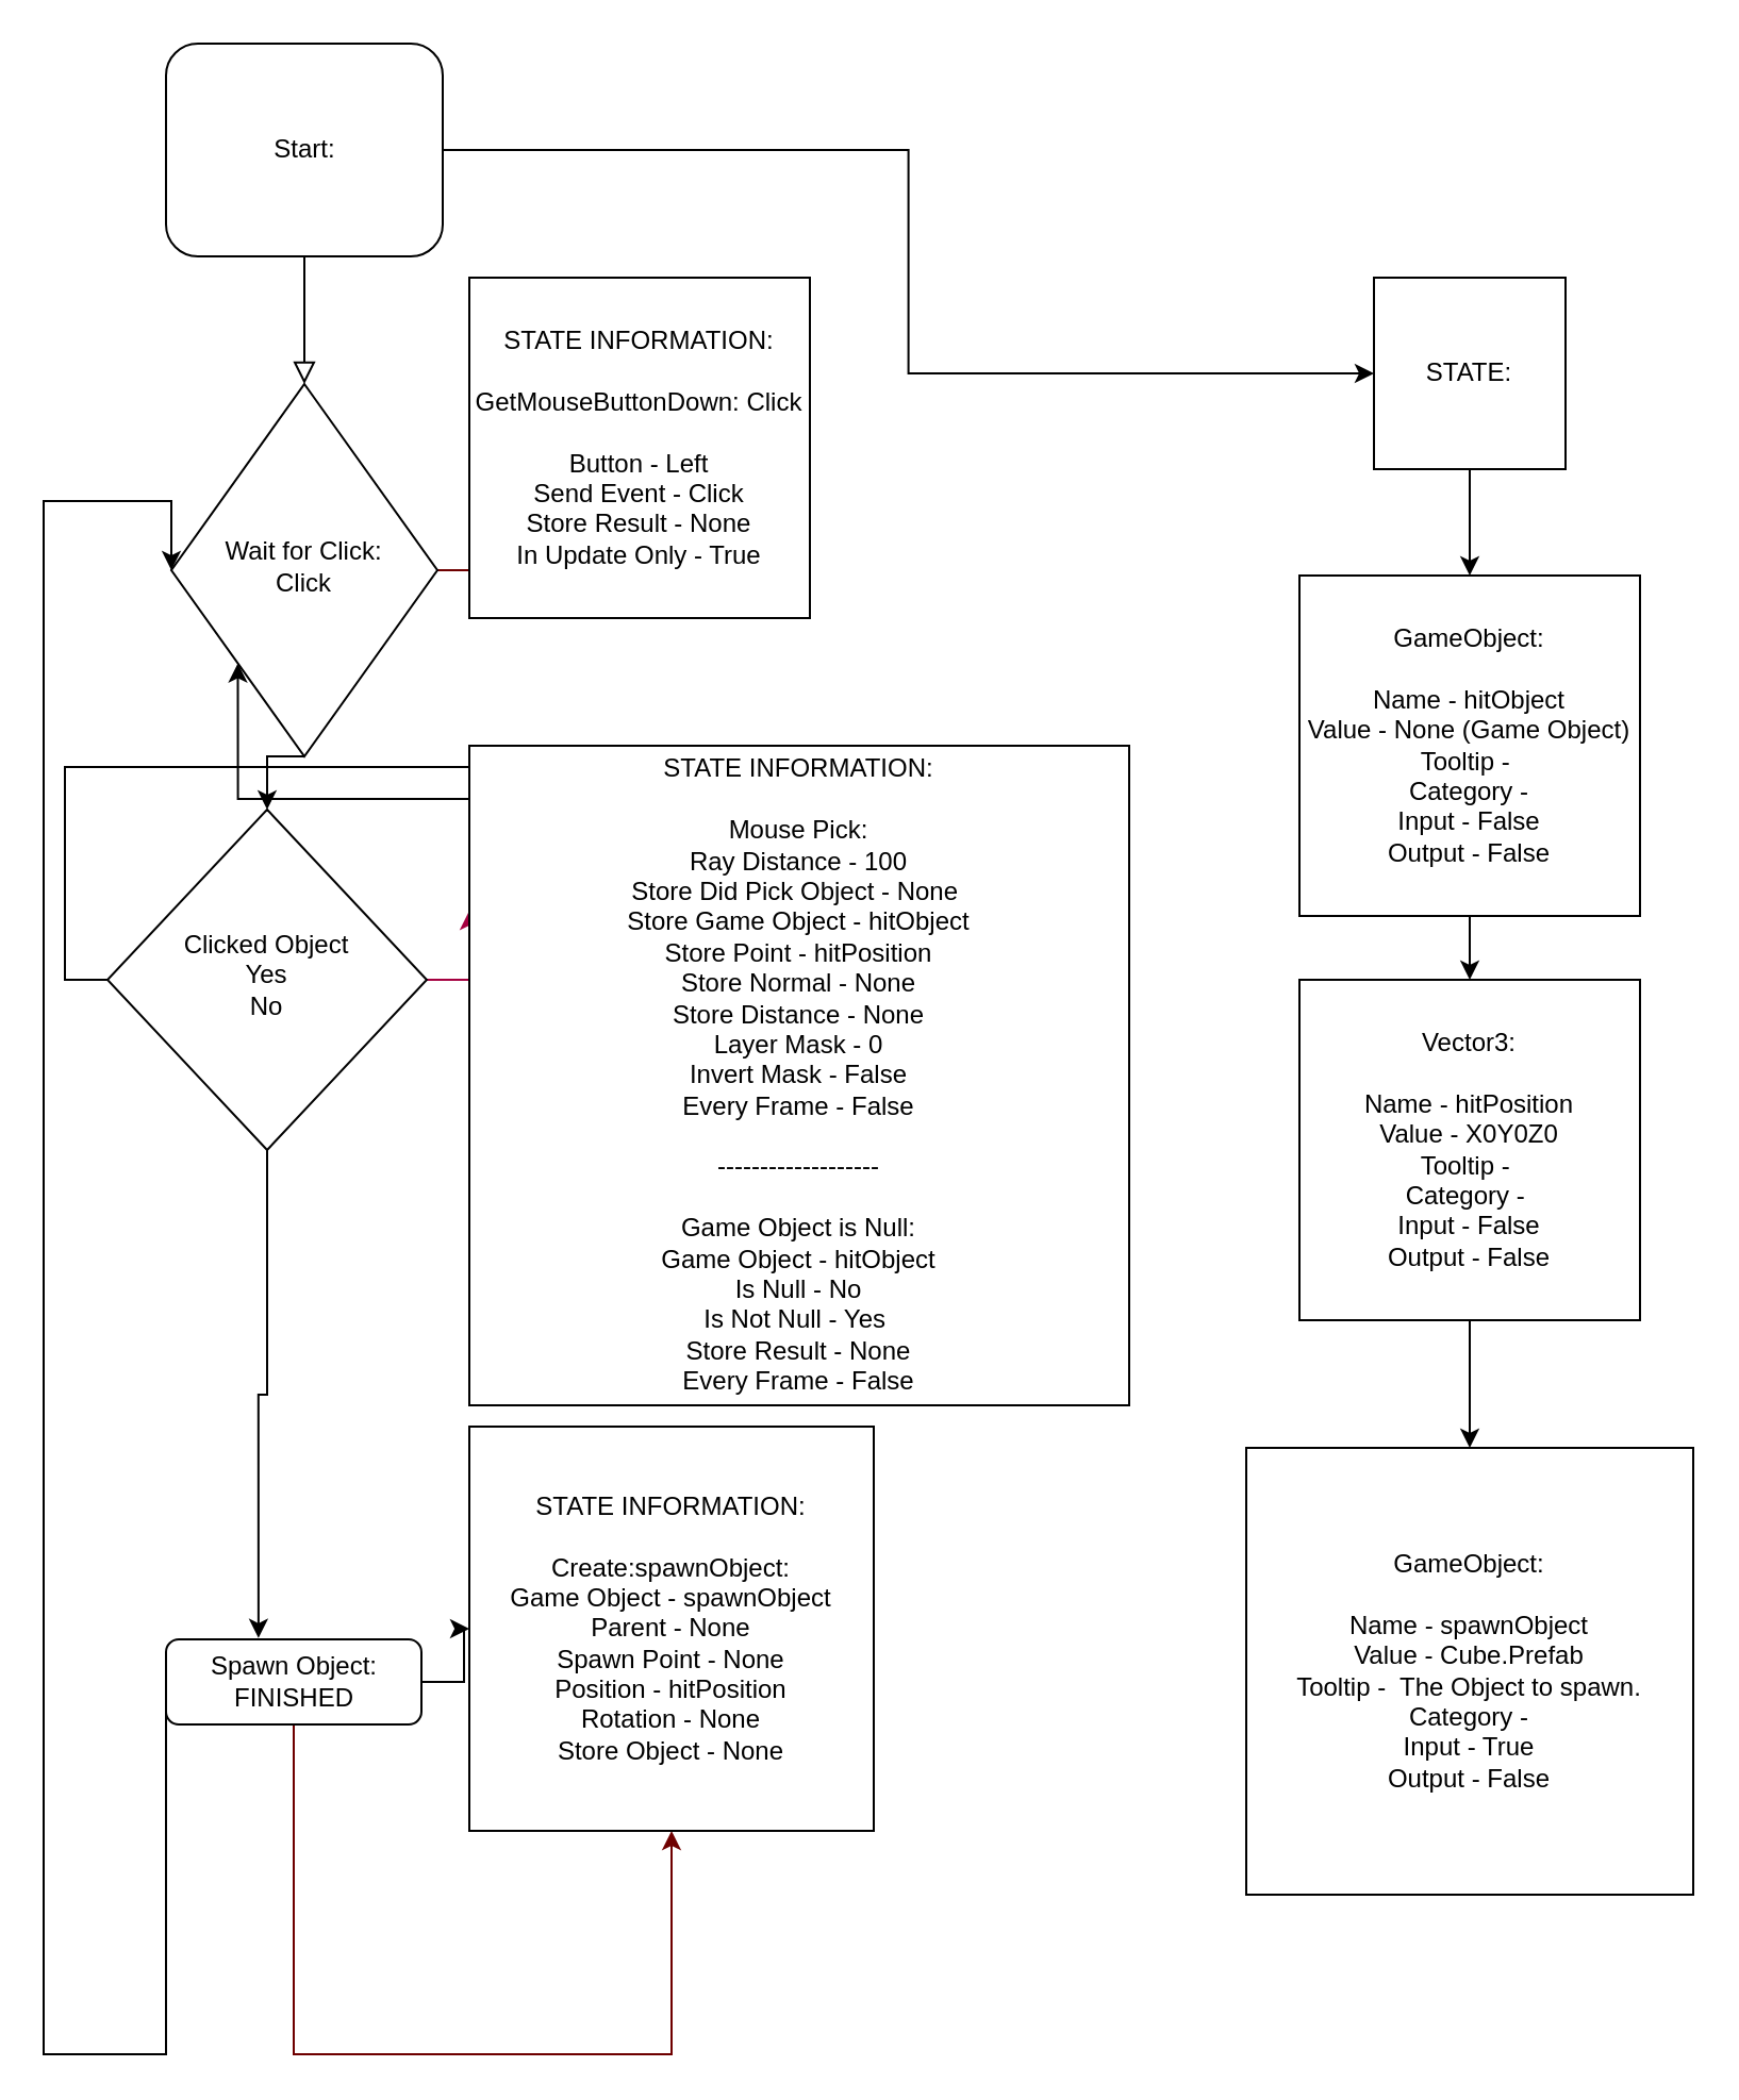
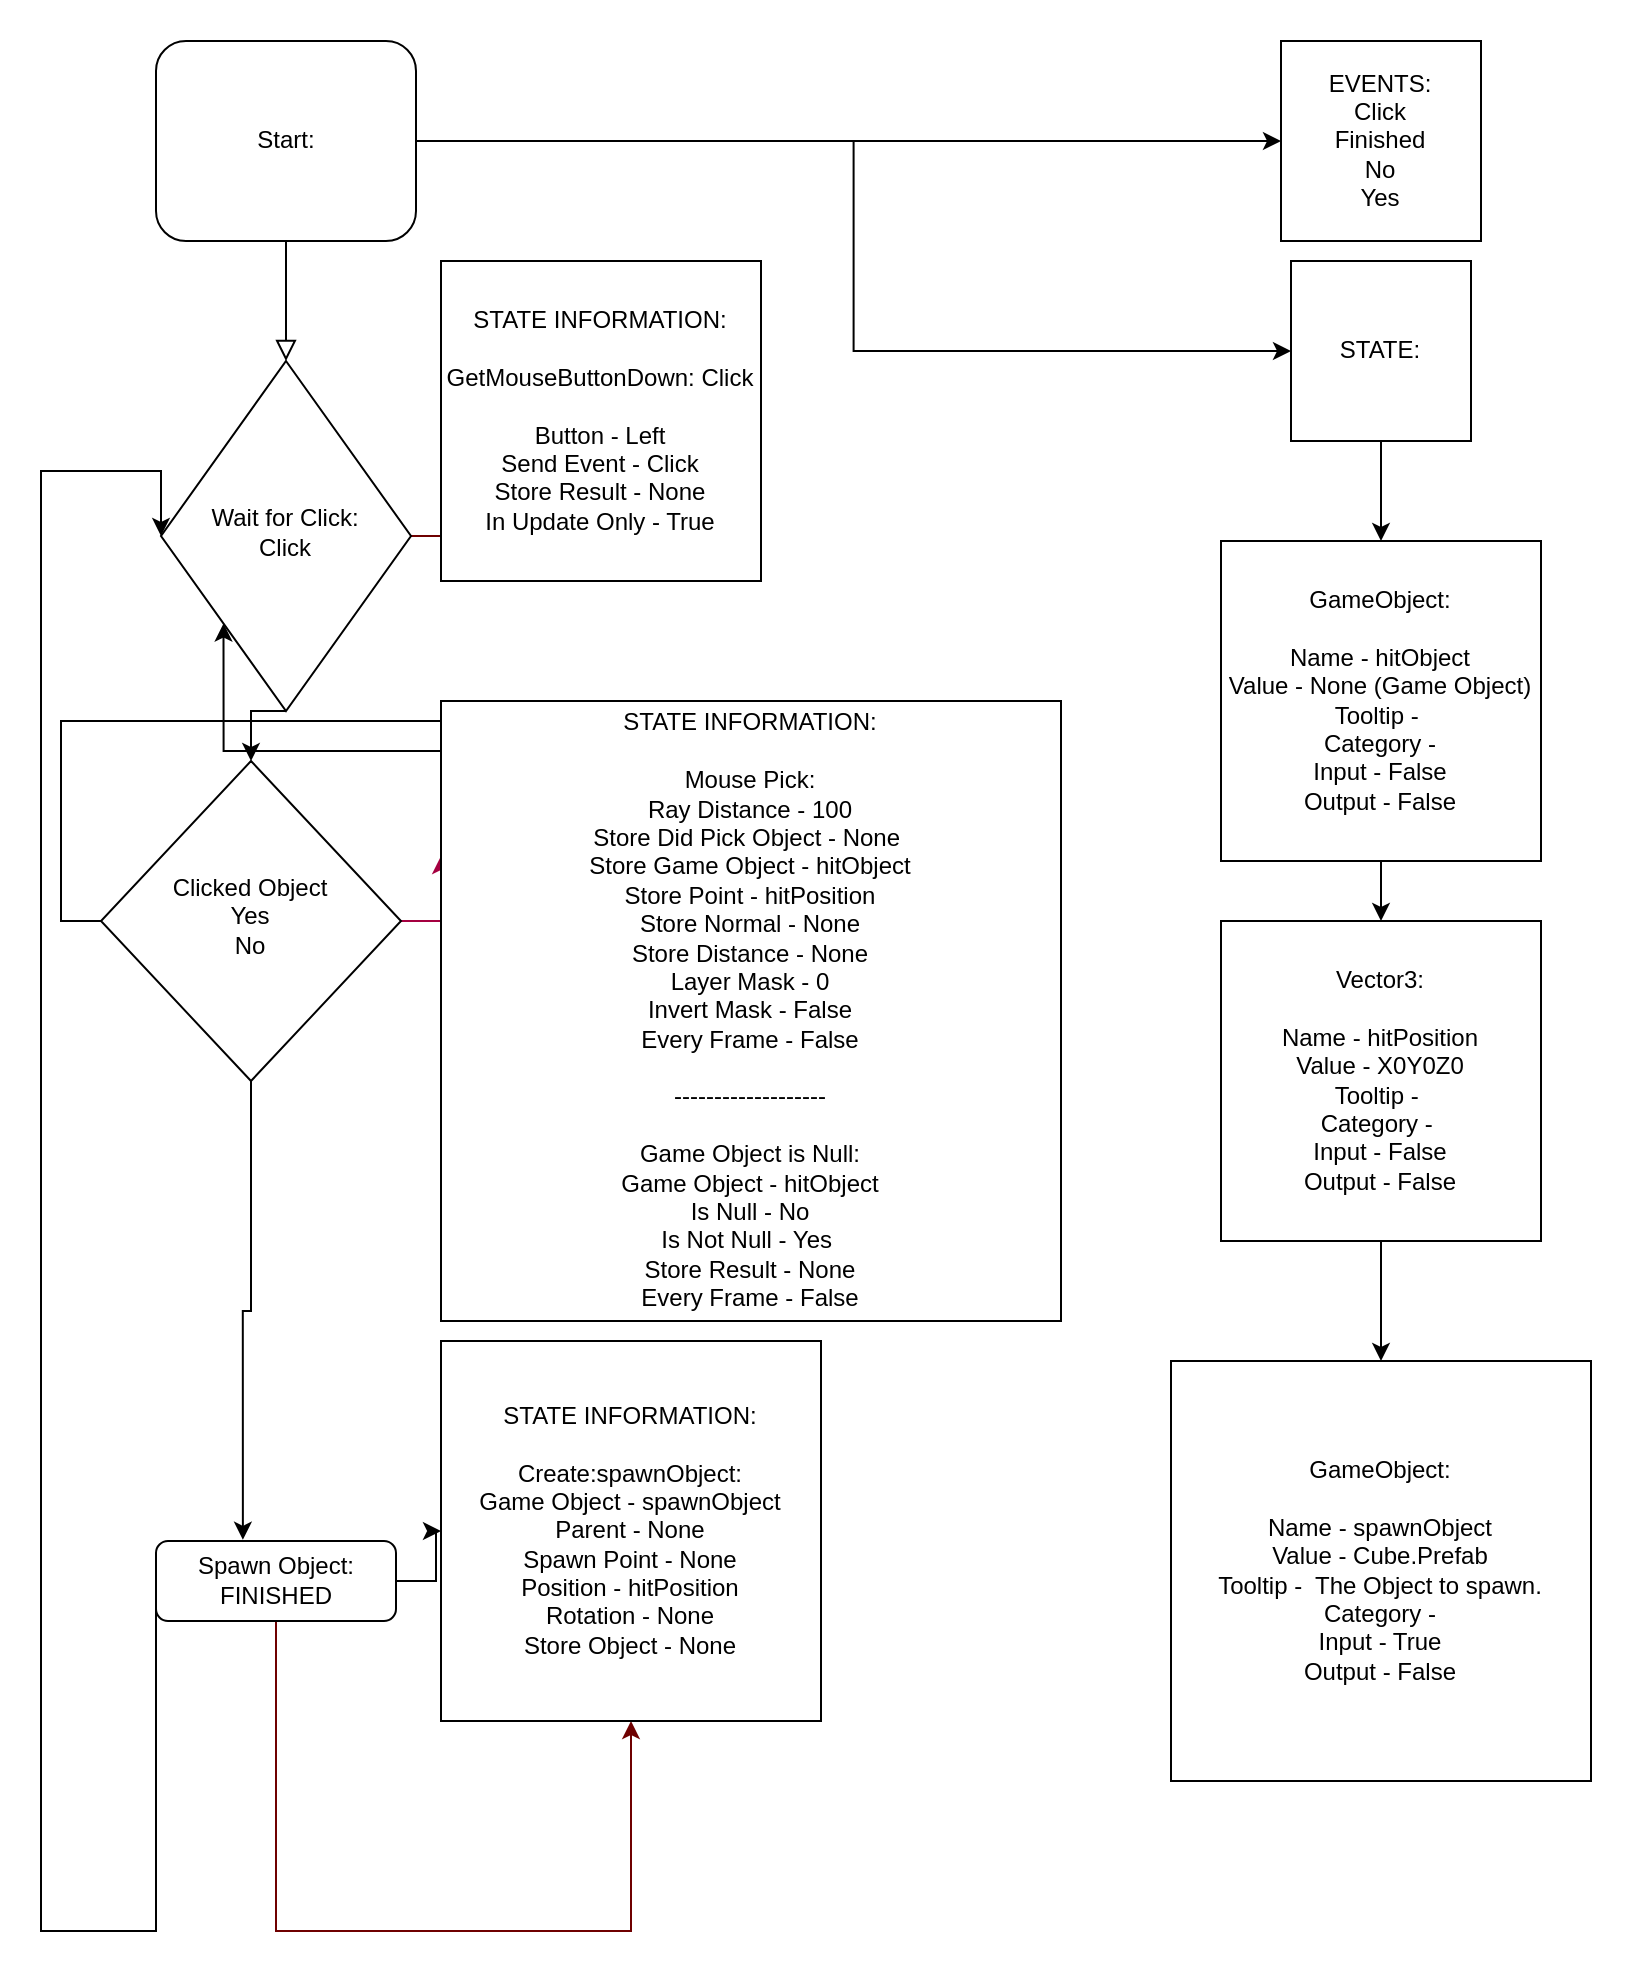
+ <mxCell id="3" style="edgeStyle=orthogonalEdgeStyle;rounded=0;orthogonalLoop=1;jettySize=auto;html=1;strokeColor=#000000;" edge="1" parent="1" source="5" target="20"><mxGeometry relative="1" as="geometry" /></mxCell>
+ <mxCell id="20" value="EVENTS:&lt;br&gt;Click&lt;br&gt;Finished&lt;br&gt;No&lt;br&gt;Yes" style="whiteSpace=wrap;html=1;aspect=fixed;" vertex="1" parent="1"><mxGeometry x="640" width="100" height="100" as="geometry" y="20" /></mxCell>
